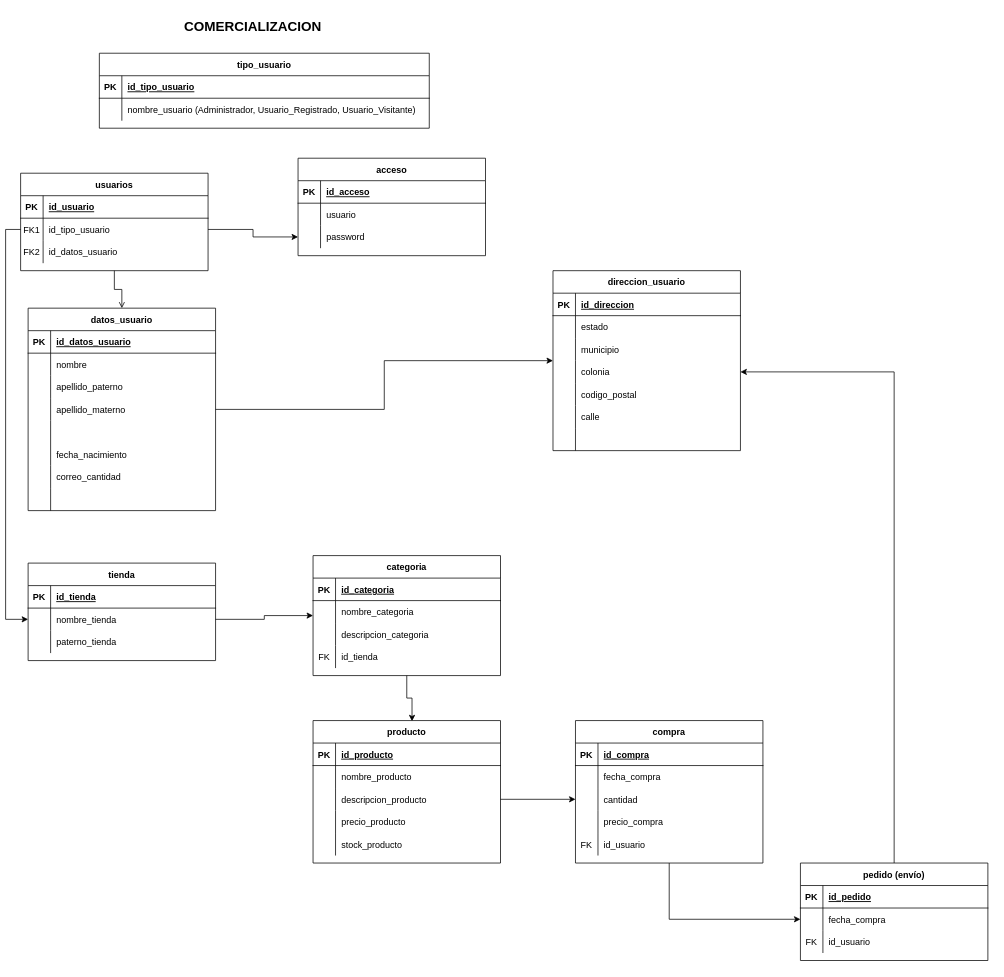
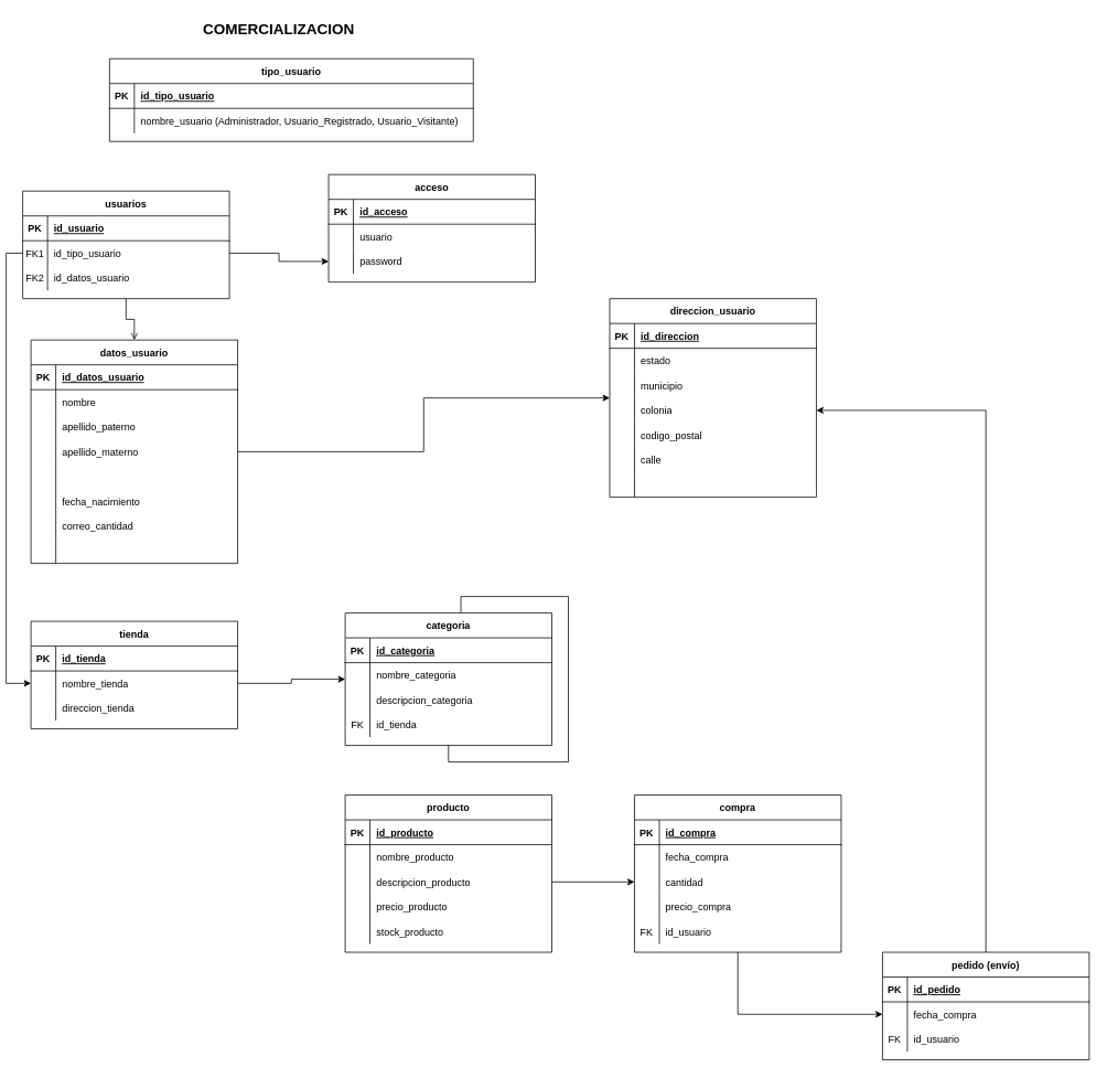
- <mxCell id="88" value="paterno_tienda" style="shape=partialRectangle;overflow=hidden;connectable=0;fillColor=none;top=0;left=0;bottom=0;right=0;align=left;spacingLeft=6;" parent="86" vertex="1"><mxGeometry x="30" width="220" height="30" as="geometry"><mxRectangle width="220" height="30" as="alternateBounds" /></mxGeometry></mxCell>
+ <mxCell id="88" value="direccion_tienda" style="shape=partialRectangle;overflow=hidden;connectable=0;fillColor=none;top=0;left=0;bottom=0;right=0;align=left;spacingLeft=6;" parent="86" vertex="1"><mxGeometry x="30" width="220" height="30" as="geometry"><mxRectangle width="220" height="30" as="alternateBounds" /></mxGeometry></mxCell>
- <mxCell id="90" style="edgeStyle=orthogonalEdgeStyle;rounded=0;orthogonalLoop=1;jettySize=auto;html=1;exitX=0.5;exitY=1;exitDx=0;exitDy=0;entryX=0.528;entryY=0.005;entryDx=0;entryDy=0;entryPerimeter=0;" parent="1" source="91" target="105" edge="1"><mxGeometry relative="1" as="geometry" /></mxCell>
+ <mxCell id="90" style="edgeStyle=orthogonalEdgeStyle;rounded=0;orthogonalLoop=1;jettySize=auto;html=1;exitX=0.5;exitY=1;exitDx=0;exitDy=0;" parent="1" source="91" target="94" edge="1"><mxGeometry relative="1" as="geometry" /></mxCell>
